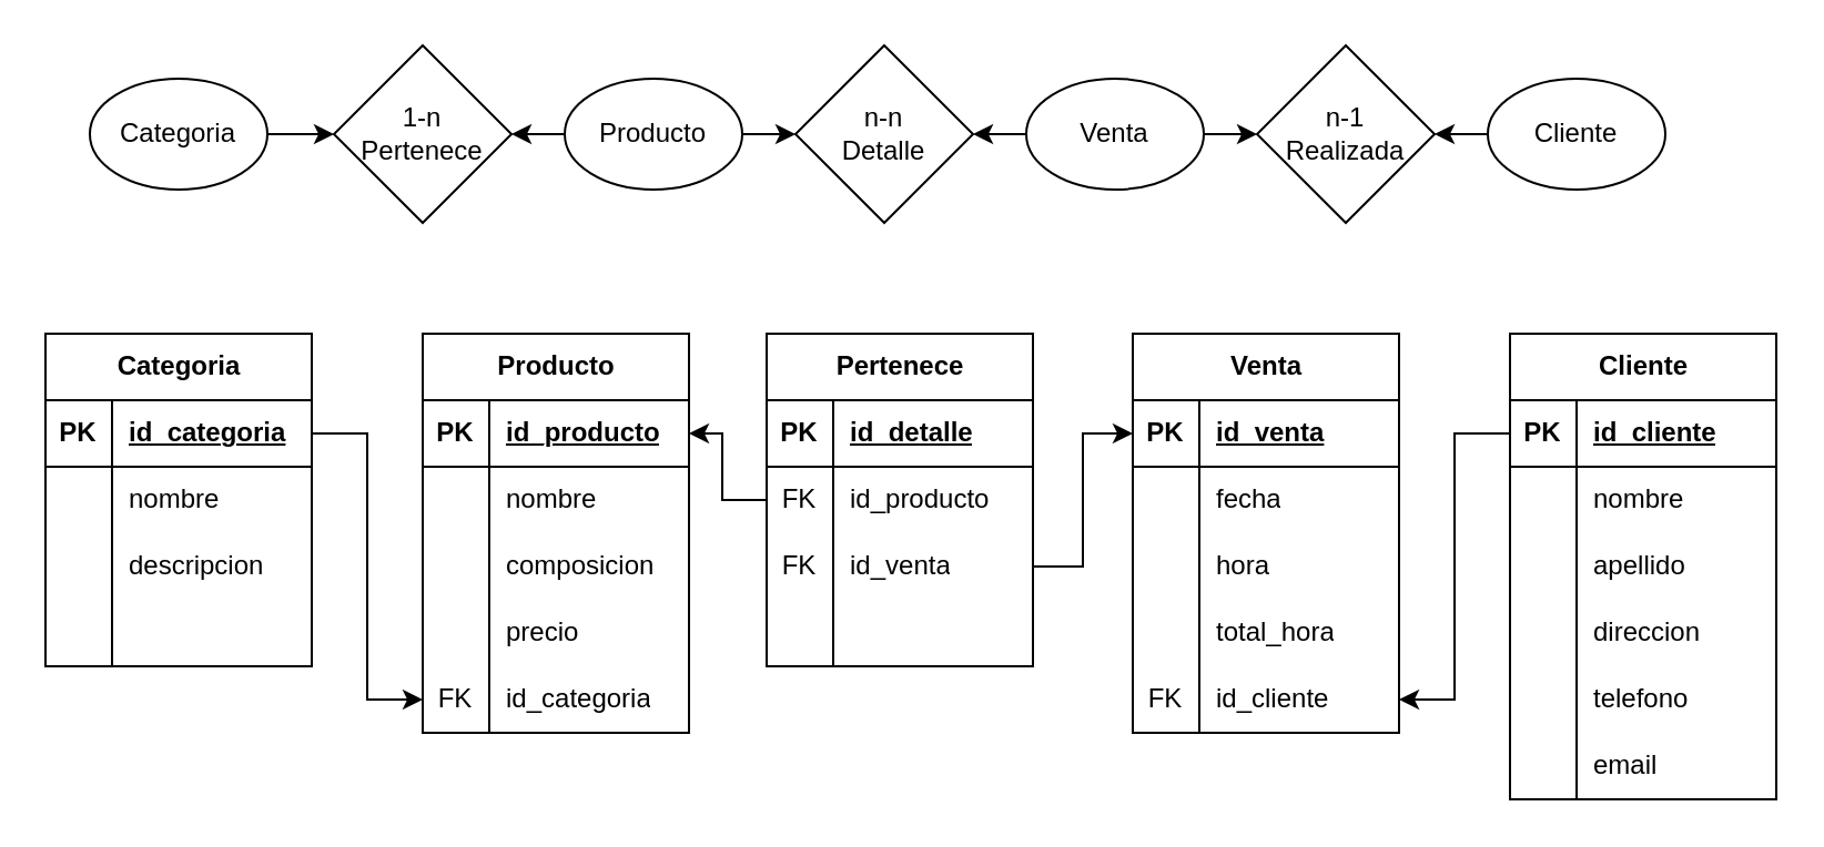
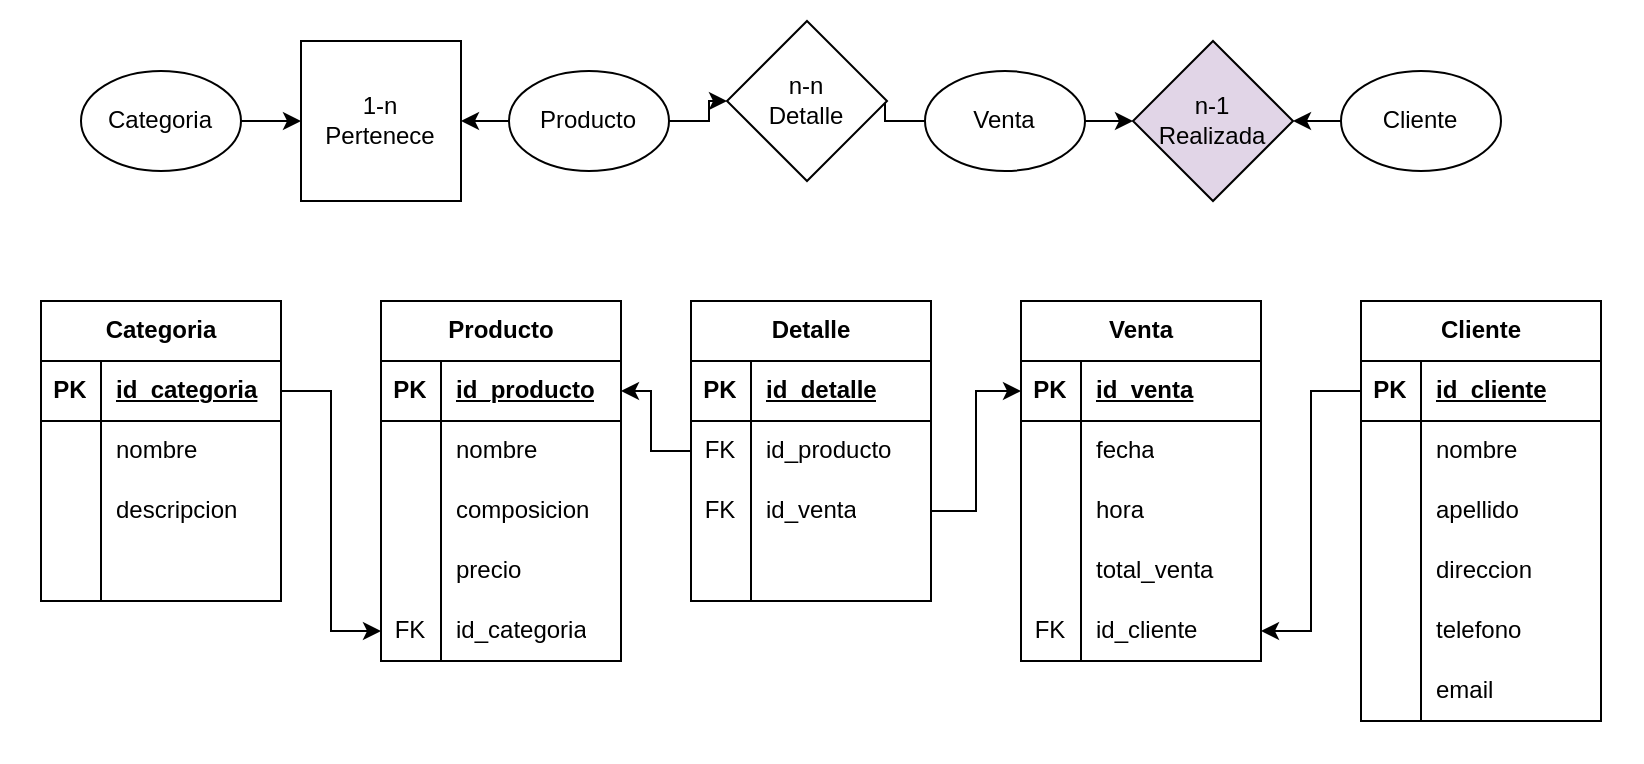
- <mxCell id="12" value="1-n&lt;div&gt;Pertenece&lt;/div&gt;" style="rhombus;whiteSpace=wrap;html=1;" vertex="1" parent="1"><mxGeometry x="150" y="20" width="80" height="80" as="geometry" /></mxCell>
+ <mxCell id="12" value="1-n&lt;div&gt;Pertenece&lt;/div&gt;" style="whiteSpace=wrap;html=1;rounded=0;" vertex="1" parent="1"><mxGeometry x="150" y="20" width="80" height="80" as="geometry" /></mxCell>
- <mxCell id="13" value="n-n&lt;div&gt;Detalle&lt;/div&gt;" style="rhombus;whiteSpace=wrap;html=1;" vertex="1" parent="1"><mxGeometry x="358" y="20" width="80" height="80" as="geometry" /></mxCell>
+ <mxCell id="13" value="n-n&lt;div&gt;Detalle&lt;/div&gt;" style="rhombus;whiteSpace=wrap;html=1;" vertex="1" parent="1"><mxGeometry x="363" y="10" width="80" height="80" as="geometry" /></mxCell>
- <mxCell id="14" value="n-1&lt;div&gt;Realizada&lt;/div&gt;" style="rhombus;whiteSpace=wrap;html=1;" vertex="1" parent="1"><mxGeometry x="566" y="20" width="80" height="80" as="geometry" /></mxCell>
+ <mxCell id="14" value="n-1&lt;div&gt;Realizada&lt;/div&gt;" style="rhombus;whiteSpace=wrap;html=1;fillColor=#e1d5e7;" vertex="1" parent="1"><mxGeometry x="566" y="20" width="80" height="80" as="geometry" /></mxCell>
- <mxCell id="44" value="Pertenece" style="shape=table;startSize=30;container=1;collapsible=1;childLayout=tableLayout;fixedRows=1;rowLines=0;fontStyle=1;align=center;resizeLast=1;html=1;" vertex="1" parent="1"><mxGeometry x="345" y="150" width="120" height="150" as="geometry" /></mxCell>
+ <mxCell id="44" value="Detalle" style="shape=table;startSize=30;container=1;collapsible=1;childLayout=tableLayout;fixedRows=1;rowLines=0;fontStyle=1;align=center;resizeLast=1;html=1;" vertex="1" parent="1"><mxGeometry x="345" y="150" width="120" height="150" as="geometry" /></mxCell>
- <mxCell id="69" value="total_hora" style="shape=partialRectangle;connectable=0;fillColor=none;top=0;left=0;bottom=0;right=0;align=left;spacingLeft=6;overflow=hidden;whiteSpace=wrap;html=1;" vertex="1" parent="67"><mxGeometry x="30" width="90" height="30" as="geometry"><mxRectangle width="90" height="30" as="alternateBounds" /></mxGeometry></mxCell>
+ <mxCell id="69" value="total_venta" style="shape=partialRectangle;connectable=0;fillColor=none;top=0;left=0;bottom=0;right=0;align=left;spacingLeft=6;overflow=hidden;whiteSpace=wrap;html=1;" vertex="1" parent="67"><mxGeometry x="30" width="90" height="30" as="geometry"><mxRectangle width="90" height="30" as="alternateBounds" /></mxGeometry></mxCell>
